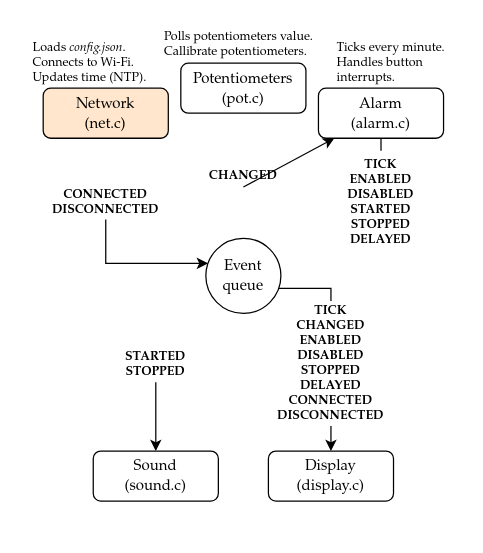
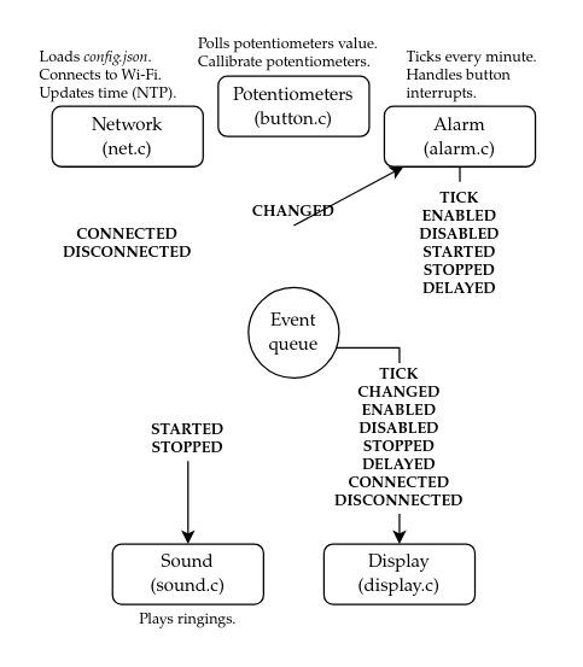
- <mxCell id="3" value="&lt;div&gt;&lt;font face=&quot;P052&quot;&gt;Potentiometers&lt;br&gt;&lt;/font&gt;&lt;/div&gt;&lt;div&gt;&lt;font face=&quot;P052&quot;&gt;(pot.c)&lt;/font&gt;&lt;/div&gt;" style="rounded=1;whiteSpace=wrap;html=1;" vertex="1" parent="1"><mxGeometry x="144" y="50" width="100" height="40" as="geometry" /></mxCell>
+ <mxCell id="3" value="&lt;div&gt;&lt;font face=&quot;P052&quot;&gt;Potentiometers&lt;br&gt;&lt;/font&gt;&lt;/div&gt;&lt;div&gt;&lt;font face=&quot;P052&quot;&gt;(button.c)&lt;/font&gt;&lt;/div&gt;" style="rounded=1;whiteSpace=wrap;html=1;" vertex="1" parent="1"><mxGeometry x="144" y="50" width="100" height="40" as="geometry" /></mxCell>
- <mxCell id="5" value="&lt;div&gt;&lt;font face=&quot;P052&quot;&gt;Network&lt;br&gt;&lt;/font&gt;&lt;/div&gt;&lt;div&gt;&lt;font face=&quot;P052&quot;&gt;(net.c)&lt;/font&gt;&lt;/div&gt;" style="rounded=1;whiteSpace=wrap;html=1;fillColor=#ffe6cc;" vertex="1" parent="1"><mxGeometry x="34" y="70" width="100" height="40" as="geometry" /></mxCell>
+ <mxCell id="5" value="&lt;div&gt;&lt;font face=&quot;P052&quot;&gt;Network&lt;br&gt;&lt;/font&gt;&lt;/div&gt;&lt;div&gt;&lt;font face=&quot;P052&quot;&gt;(net.c)&lt;/font&gt;&lt;/div&gt;" style="rounded=1;whiteSpace=wrap;html=1;" vertex="1" parent="1"><mxGeometry x="34" y="70" width="100" height="40" as="geometry" /></mxCell>
- <mxCell id="4" style="edgeStyle=orthogonalEdgeStyle;rounded=0;orthogonalLoop=1;jettySize=auto;html=1;exitX=0.5;exitY=1;exitDx=0;exitDy=0;startArrow=none;" edge="1" parent="1" source="13" target="11"><mxGeometry relative="1" as="geometry"><Array as="points"><mxPoint x="84" y="210" /></Array></mxGeometry></mxCell>
+ <mxCell id="22" value="Plays ringings." style="text;strokeColor=none;fillColor=none;align=left;verticalAlign=middle;spacingLeft=4;spacingRight=4;overflow=hidden;points=[[0,0.5],[1,0.5]];portConstraint=eastwest;rotatable=0;fontFamily=P052;fontSize=10;fontStyle=0;whiteSpace=wrap;html=1;" vertex="1" parent="1"><mxGeometry x="85.88" y="400" width="76.25" height="20" as="geometry" /></mxCell>
